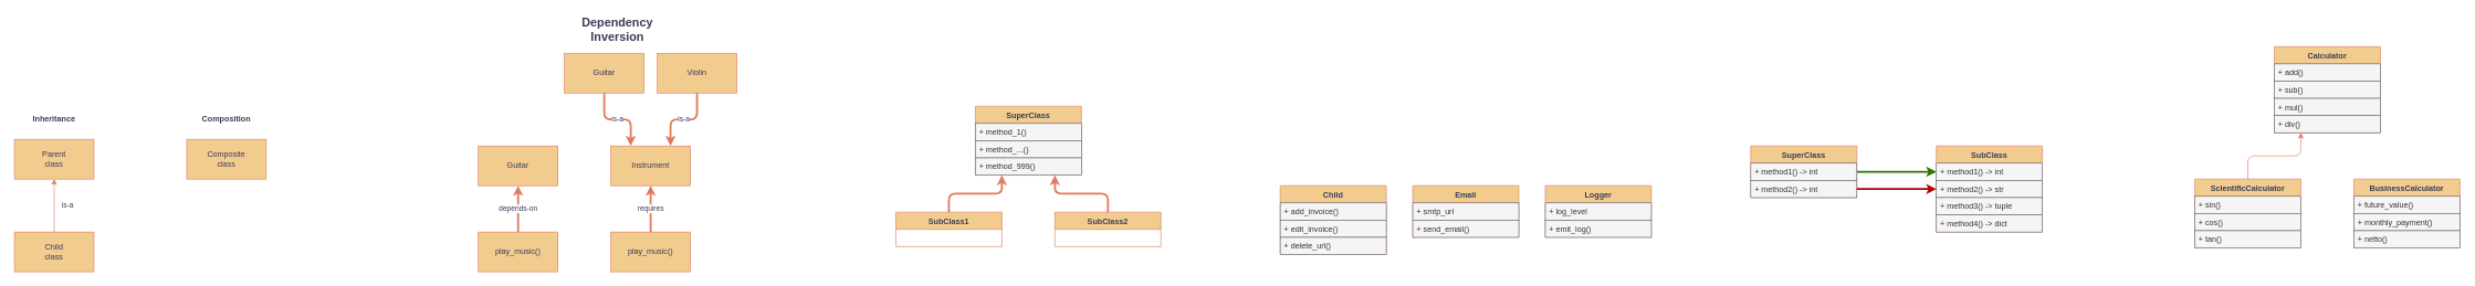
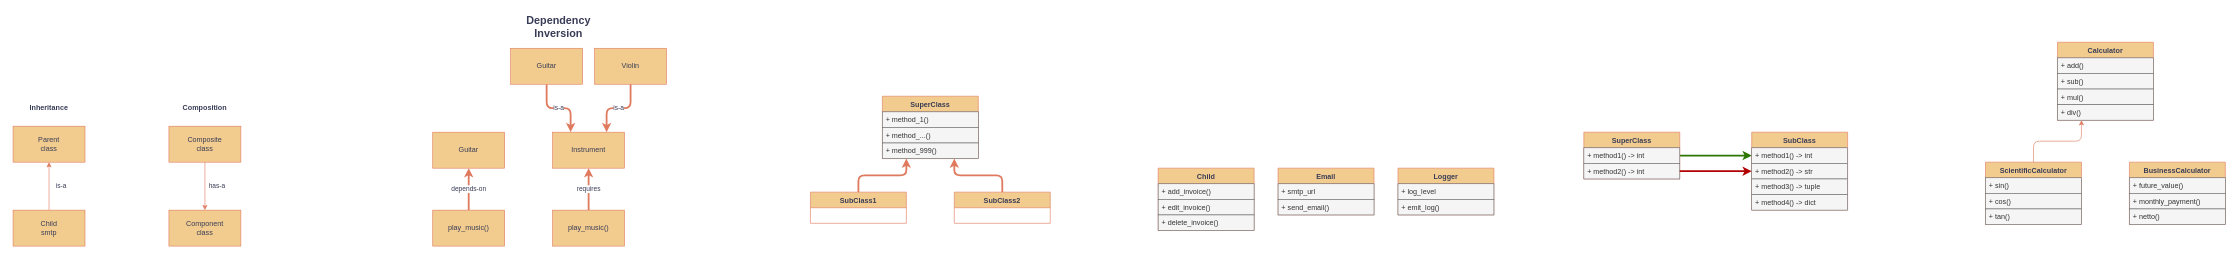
+ <mxCell id="2" value="has-a" style="edgeStyle=orthogonalEdgeStyle;curved=0;rounded=1;orthogonalLoop=1;jettySize=auto;html=1;strokeColor=#E07A5F;fillColor=#F2CC8F;fontColor=#393C56;labelBackgroundColor=none;" edge="1" parent="1" source="3" target="4"><mxGeometry y="20" relative="1" as="geometry"><mxPoint as="offset" /></mxGeometry></mxCell>
- <mxCell id="13" value="+ delete_url()" style="text;strokeColor=#666666;fillColor=#f5f5f5;align=left;verticalAlign=top;spacingLeft=4;spacingRight=4;overflow=hidden;rotatable=0;points=[[0,0.5],[1,0.5]];portConstraint=eastwest;fontColor=#333333;" vertex="1" parent="10"><mxGeometry y="78" width="160" height="26" as="geometry" /></mxCell>
+ <mxCell id="13" value="+ delete_invoice()" style="text;strokeColor=#666666;fillColor=#f5f5f5;align=left;verticalAlign=top;spacingLeft=4;spacingRight=4;overflow=hidden;rotatable=0;points=[[0,0.5],[1,0.5]];portConstraint=eastwest;fontColor=#333333;" vertex="1" parent="10"><mxGeometry y="78" width="160" height="26" as="geometry" /></mxCell>
- <mxCell id="7" value="Child&lt;br&gt;class" style="rounded=0;whiteSpace=wrap;html=1;strokeColor=#E07A5F;fillColor=#F2CC8F;fontColor=#393C56;" vertex="1" parent="1"><mxGeometry x="20" y="350" width="120" height="60" as="geometry" /></mxCell>
+ <mxCell id="7" value="Child&lt;br&gt;smtp" style="rounded=0;whiteSpace=wrap;html=1;strokeColor=#E07A5F;fillColor=#F2CC8F;fontColor=#393C56;" vertex="1" parent="1"><mxGeometry x="20" y="350" width="120" height="60" as="geometry" /></mxCell>
+ <mxCell id="4" value="Component&lt;br&gt;class" style="rounded=0;whiteSpace=wrap;html=1;strokeColor=#E07A5F;fillColor=#F2CC8F;fontColor=#393C56;" vertex="1" parent="1"><mxGeometry x="280" y="350" width="120" height="60" as="geometry" /></mxCell>
